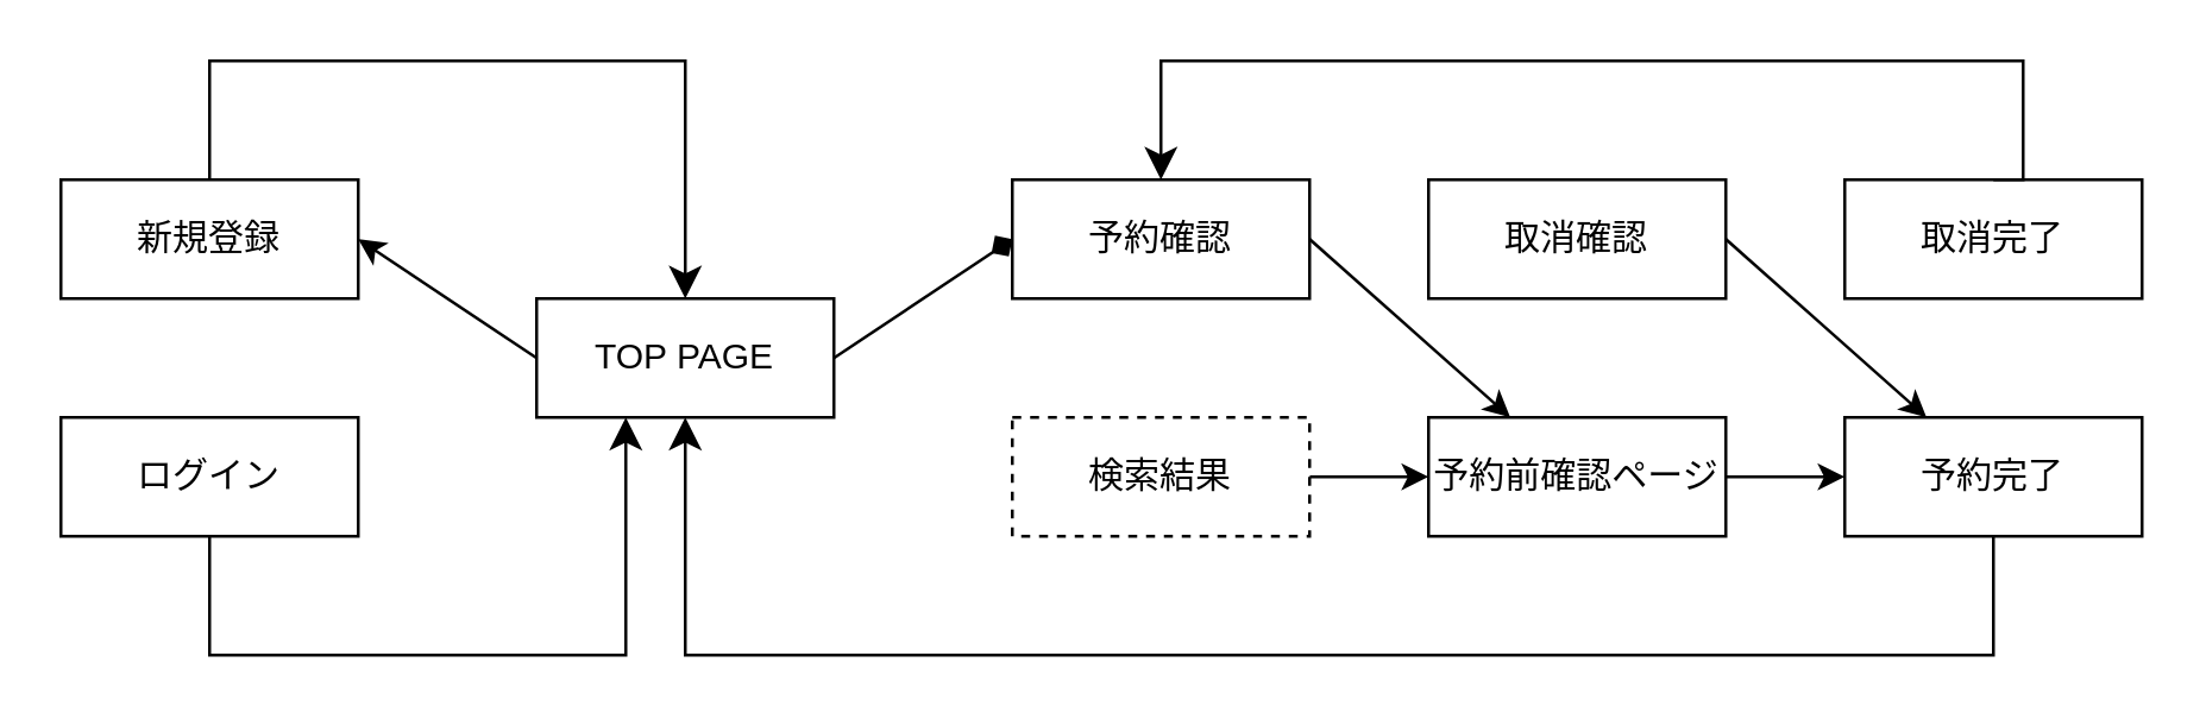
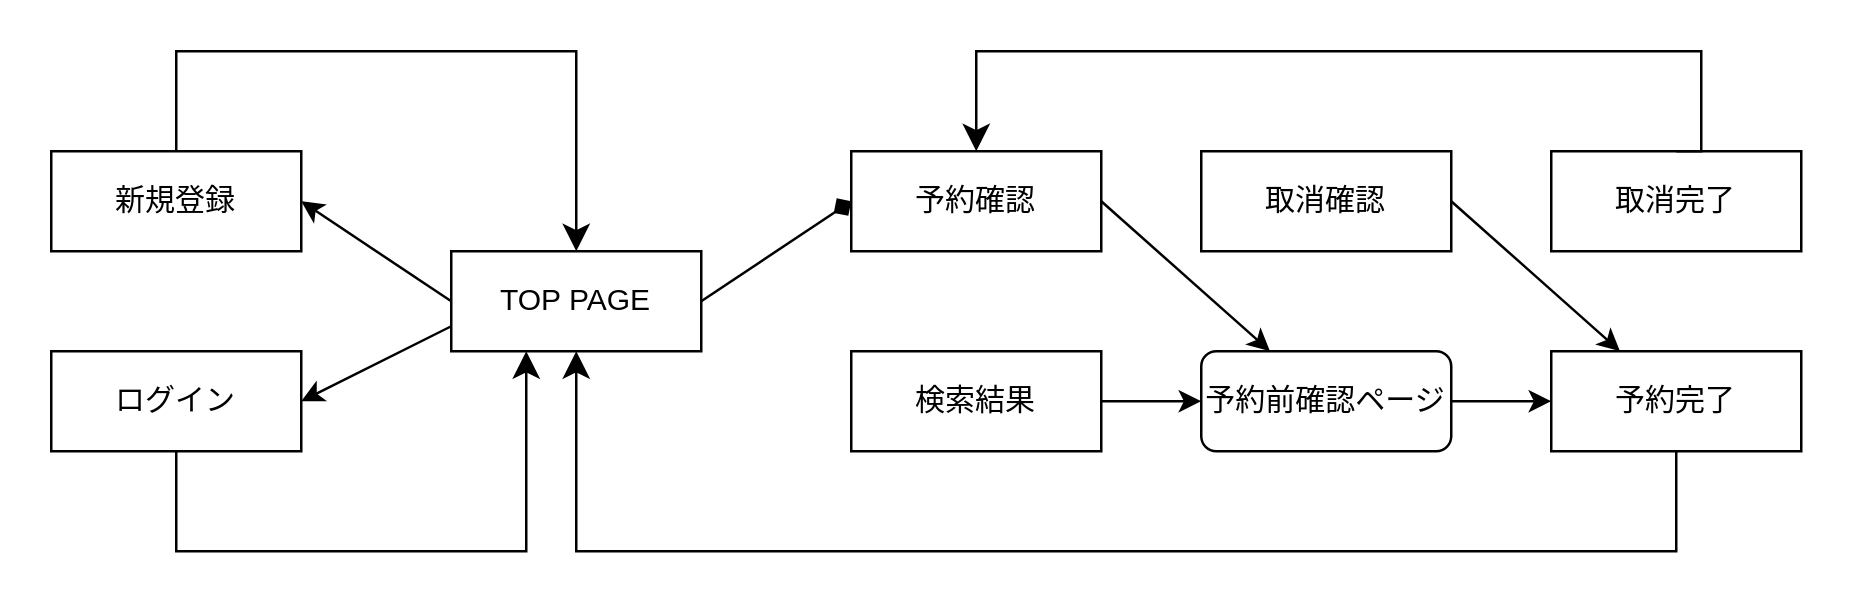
+ <mxCell id="4" style="edgeStyle=none;html=1;exitX=0;exitY=0.75;exitDx=0;exitDy=0;entryX=1;entryY=0.5;entryDx=0;entryDy=0;" edge="1" parent="1" source="5" target="21"><mxGeometry relative="1" as="geometry" /></mxCell>
- <mxCell id="12" value="検索結果" style="whiteSpace=wrap;html=1;align=center;dashed=1;" vertex="1" parent="1"><mxGeometry x="340" y="140" width="100" height="40" as="geometry" /></mxCell>
+ <mxCell id="12" value="検索結果" style="whiteSpace=wrap;html=1;align=center;" vertex="1" parent="1"><mxGeometry x="340" y="140" width="100" height="40" as="geometry" /></mxCell>
- <mxCell id="10" value="予約前確認ページ" style="whiteSpace=wrap;html=1;align=center;" vertex="1" parent="1"><mxGeometry x="480" y="140" width="100" height="40" as="geometry" /></mxCell>
+ <mxCell id="10" value="予約前確認ページ" style="whiteSpace=wrap;html=1;align=center;rounded=1;" vertex="1" parent="1"><mxGeometry x="480" y="140" width="100" height="40" as="geometry" /></mxCell>
